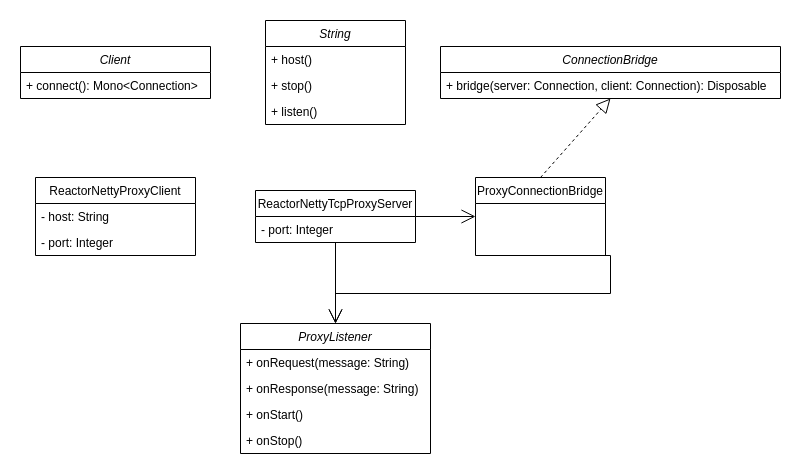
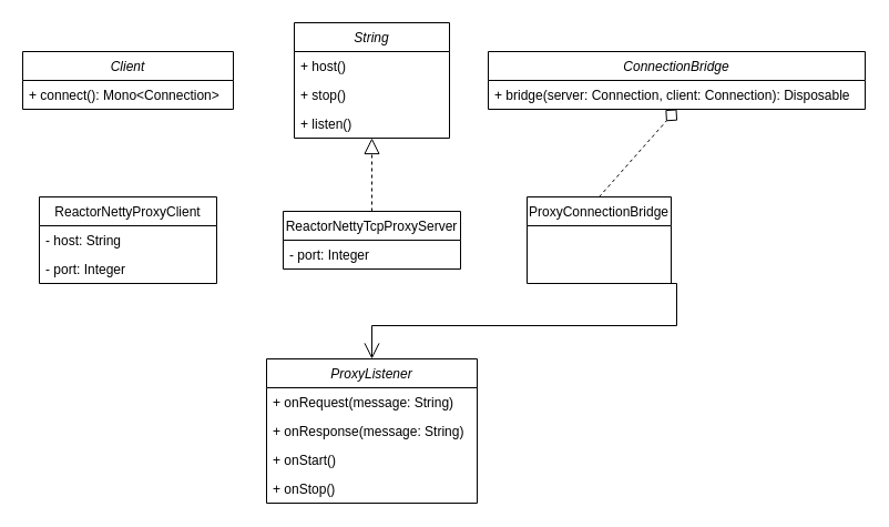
- <mxCell id="20" value="" style="endArrow=block;dashed=1;endFill=0;endSize=12;html=1;rounded=0;jumpStyle=arc;exitX=0.5;exitY=0;exitDx=0;exitDy=0;entryX=0.5;entryY=1;entryDx=0;entryDy=0;" parent="1" source="9" target="11" edge="1"><mxGeometry width="160" relative="1" as="geometry"><mxPoint x="475" y="193" as="sourcePoint" /><mxPoint x="650" y="113" as="targetPoint" /></mxGeometry></mxCell>
+ <mxCell id="20" value="" style="endArrow=diamond;dashed=1;endFill=0;endSize=12;html=1;rounded=0;jumpStyle=arc;exitX=0.5;exitY=0;exitDx=0;exitDy=0;entryX=0.5;entryY=1;entryDx=0;entryDy=0;" parent="1" source="9" target="11" edge="1"><mxGeometry width="160" relative="1" as="geometry"><mxPoint x="475" y="193" as="sourcePoint" /><mxPoint x="650" y="113" as="targetPoint" /></mxGeometry></mxCell>
+ <mxCell id="8" value="" style="endArrow=block;dashed=1;endFill=0;endSize=12;html=1;rounded=0;exitX=0.5;exitY=0;exitDx=0;exitDy=0;entryX=0.5;entryY=1;entryDx=0;entryDy=0;" parent="1" source="6" target="2" edge="1"><mxGeometry width="160" relative="1" as="geometry"><mxPoint x="515" y="83" as="sourcePoint" /><mxPoint x="335" y="123" as="targetPoint" /></mxGeometry></mxCell>
- <mxCell id="10" value="" style="endArrow=open;endFill=1;endSize=12;html=1;rounded=0;exitX=1;exitY=0.5;exitDx=0;exitDy=0;entryX=0;entryY=0.5;entryDx=0;entryDy=0;" parent="1" source="6" target="9" edge="1"><mxGeometry width="160" relative="1" as="geometry"><mxPoint x="515" y="83" as="sourcePoint" /><mxPoint x="495" y="222" as="targetPoint" /></mxGeometry></mxCell>
- <mxCell id="18" value="" style="endArrow=open;endFill=1;endSize=12;html=1;rounded=0;entryX=0.5;entryY=0;entryDx=0;entryDy=0;exitX=0.5;exitY=1;exitDx=0;exitDy=0;edgeStyle=orthogonalEdgeStyle;" parent="1" source="6" target="13" edge="1"><mxGeometry width="160" relative="1" as="geometry"><mxPoint x="245" y="283" as="sourcePoint" /><mxPoint x="345" y="463" as="targetPoint" /><Array as="points"><mxPoint x="335" y="303" /><mxPoint x="335" y="303" /></Array></mxGeometry></mxCell>
